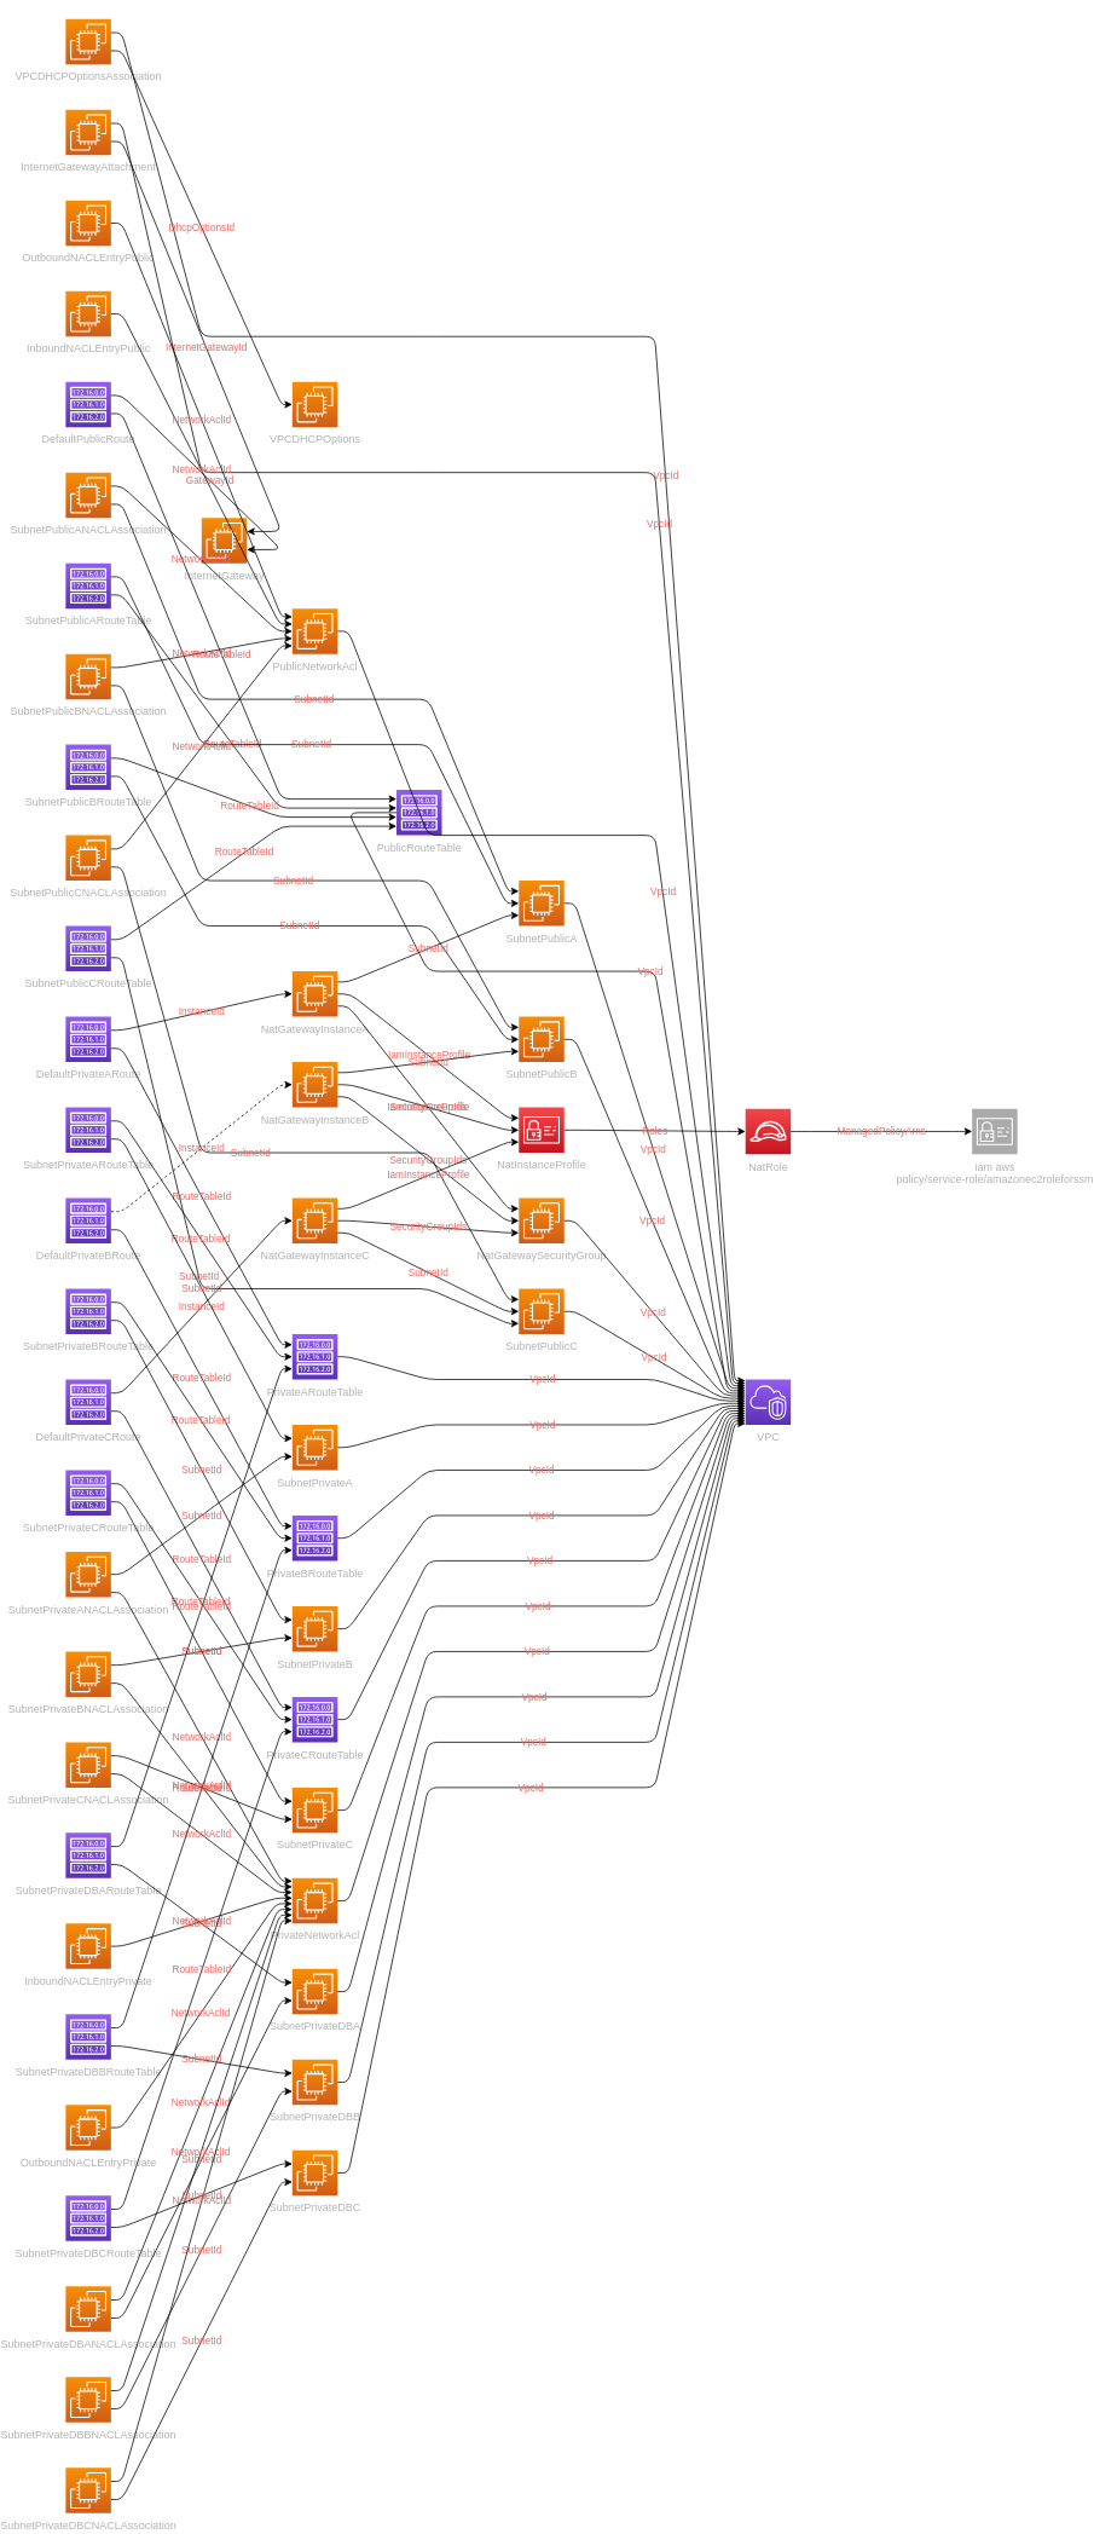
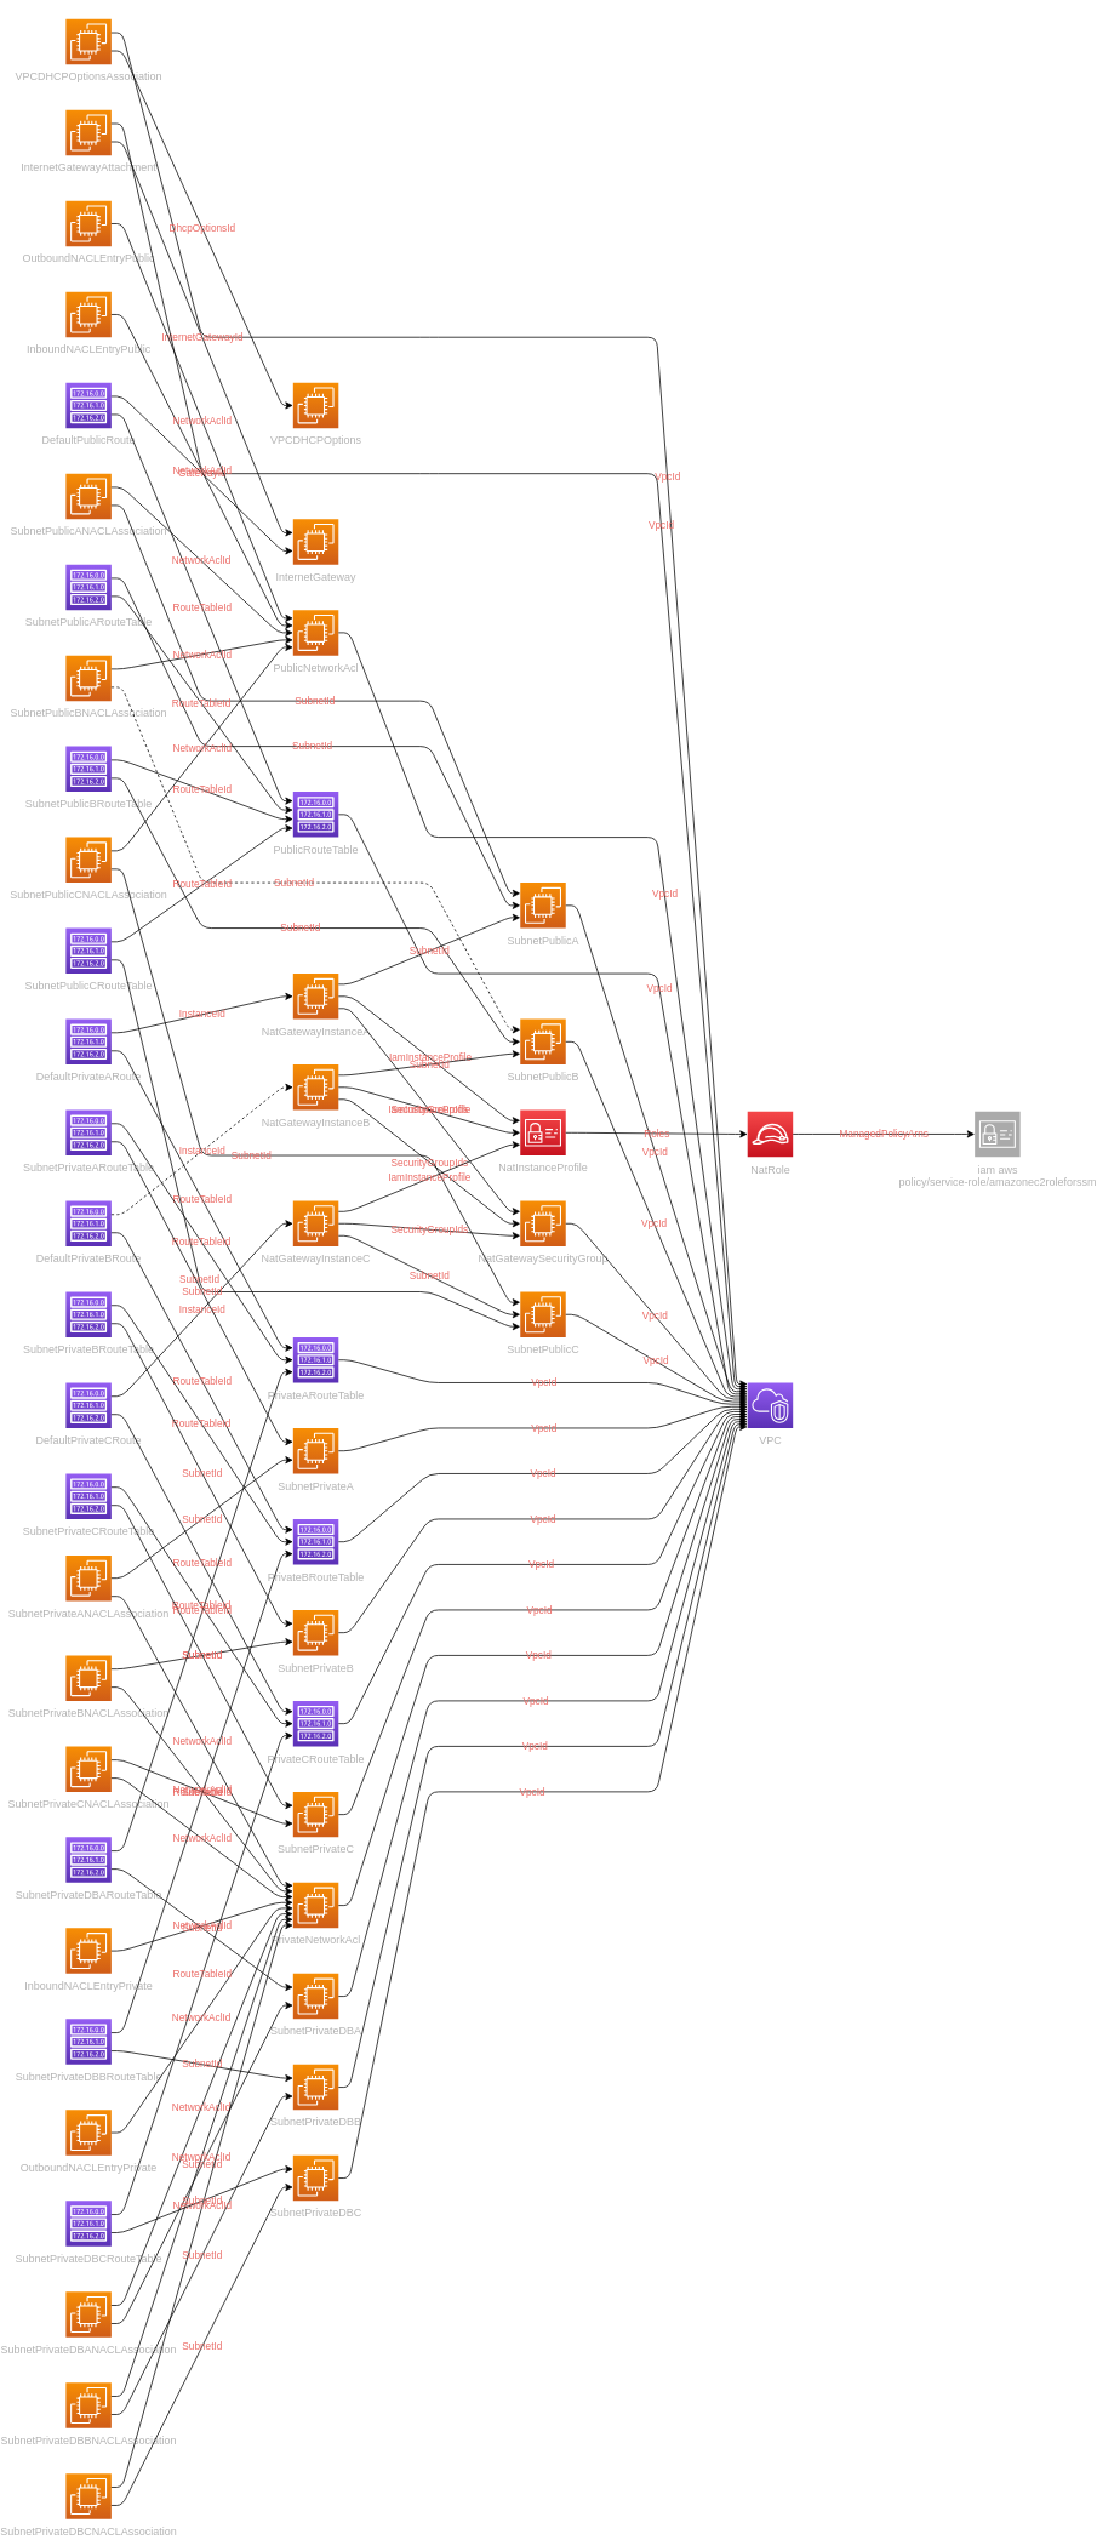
- <mxCell id="5" value="InternetGateway" style="outlineConnect=0;fontColor=#B3B3B3;gradientColor=#F78E04;gradientDirection=north;fillColor=#D05C17;strokeColor=#ffffff;dashed=0;verticalLabelPosition=bottom;verticalAlign=top;align=center;html=1;fontSize=12;fontStyle=0;aspect=fixed;shape=mxgraph.aws4.resourceIcon;resIcon=mxgraph.aws4.ec2;" vertex="1" parent="1"><mxGeometry x="170" y="570" width="50" height="50" as="geometry" /></mxCell>
+ <mxCell id="5" value="InternetGateway" style="outlineConnect=0;fontColor=#B3B3B3;gradientColor=#F78E04;gradientDirection=north;fillColor=#D05C17;strokeColor=#ffffff;dashed=0;verticalLabelPosition=bottom;verticalAlign=top;align=center;html=1;fontSize=12;fontStyle=0;aspect=fixed;shape=mxgraph.aws4.resourceIcon;resIcon=mxgraph.aws4.ec2;" vertex="1" parent="1"><mxGeometry x="270" y="570" width="50" height="50" as="geometry" /></mxCell>
- <mxCell id="7" value="PublicRouteTable" style="outlineConnect=0;fontColor=#B3B3B3;gradientColor=#945DF2;gradientDirection=north;fillColor=#5A30B5;strokeColor=#ffffff;dashed=0;verticalLabelPosition=bottom;verticalAlign=top;align=center;html=1;fontSize=12;fontStyle=0;aspect=fixed;shape=mxgraph.aws4.resourceIcon;resIcon=mxgraph.aws4.route_table;" vertex="1" parent="1"><mxGeometry x="385" y="870" width="50" height="50" as="geometry" /></mxCell>
+ <mxCell id="7" value="PublicRouteTable" style="outlineConnect=0;fontColor=#B3B3B3;gradientColor=#945DF2;gradientDirection=north;fillColor=#5A30B5;strokeColor=#ffffff;dashed=0;verticalLabelPosition=bottom;verticalAlign=top;align=center;html=1;fontSize=12;fontStyle=0;aspect=fixed;shape=mxgraph.aws4.resourceIcon;resIcon=mxgraph.aws4.route_table;" vertex="1" parent="1"><mxGeometry x="270" y="870" width="50" height="50" as="geometry" /></mxCell>
- <mxCell id="72" value="SubnetId" style="edgeStyle=orthogonalEdgeStyle;rounded=1;orthogonalLoop=1;jettySize=auto;html=1;labelBackgroundColor=none;fontColor=#EA6B66;noEdgeStyle=1;orthogonal=1;" edge="1" parent="1" source="16" target="15"><mxGeometry relative="1" as="geometry"><Array as="points"><mxPoint x="82" y="755" /><mxPoint x="170" y="970" /><mxPoint x="420" y="970" /><mxPoint x="508" y="1131.667" /></Array></mxGeometry></mxCell>
+ <mxCell id="72" value="SubnetId" style="edgeStyle=orthogonalEdgeStyle;rounded=1;orthogonalLoop=1;jettySize=auto;html=1;labelBackgroundColor=none;fontColor=#EA6B66;noEdgeStyle=1;orthogonal=1;dashed=1;" edge="1" parent="1" source="16" target="15"><mxGeometry relative="1" as="geometry"><Array as="points"><mxPoint x="82" y="755" /><mxPoint x="170" y="970" /><mxPoint x="420" y="970" /><mxPoint x="508" y="1131.667" /></Array></mxGeometry></mxCell>
